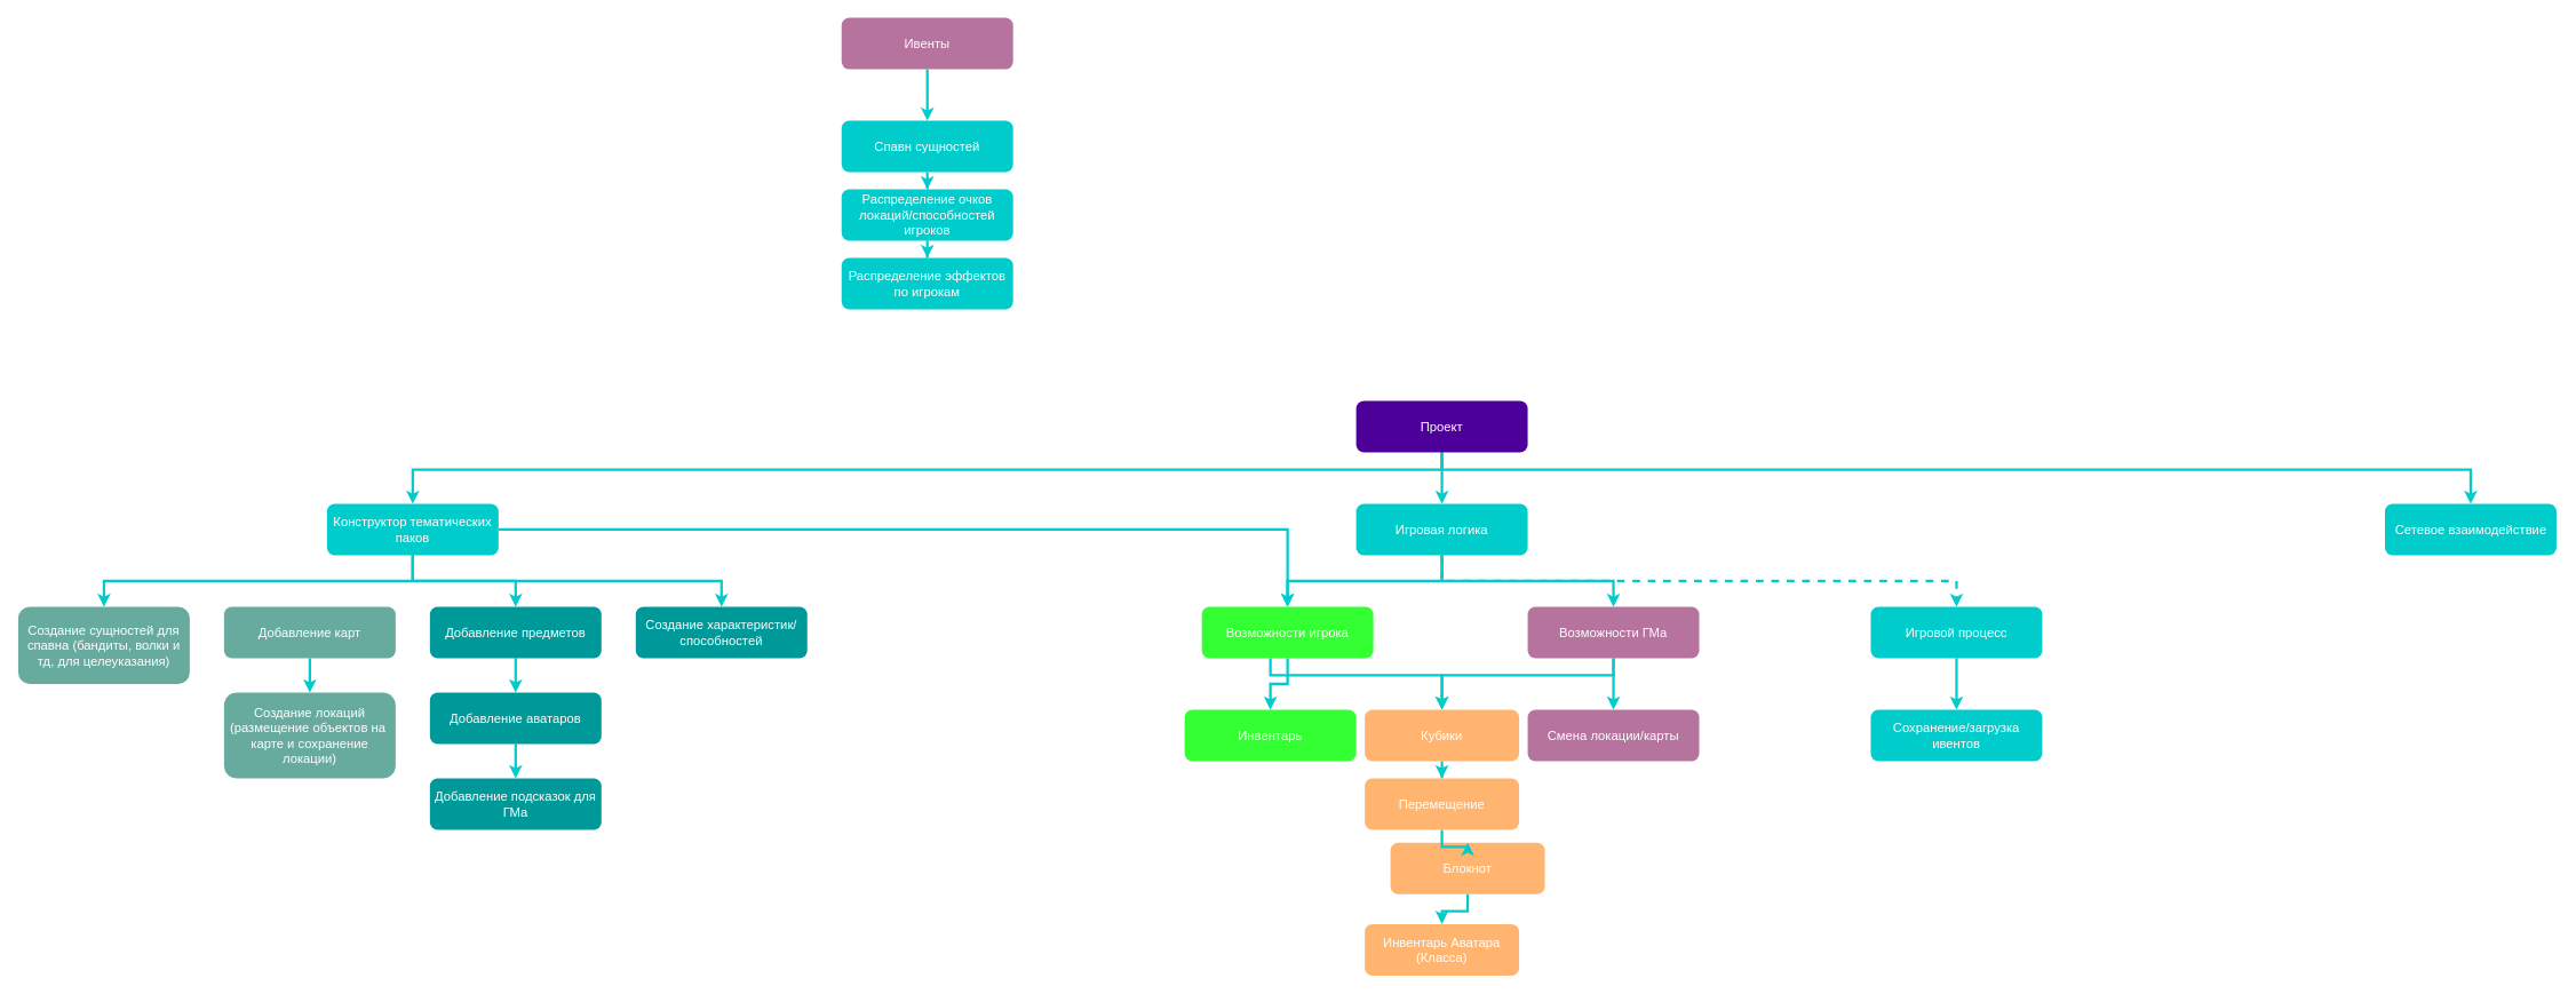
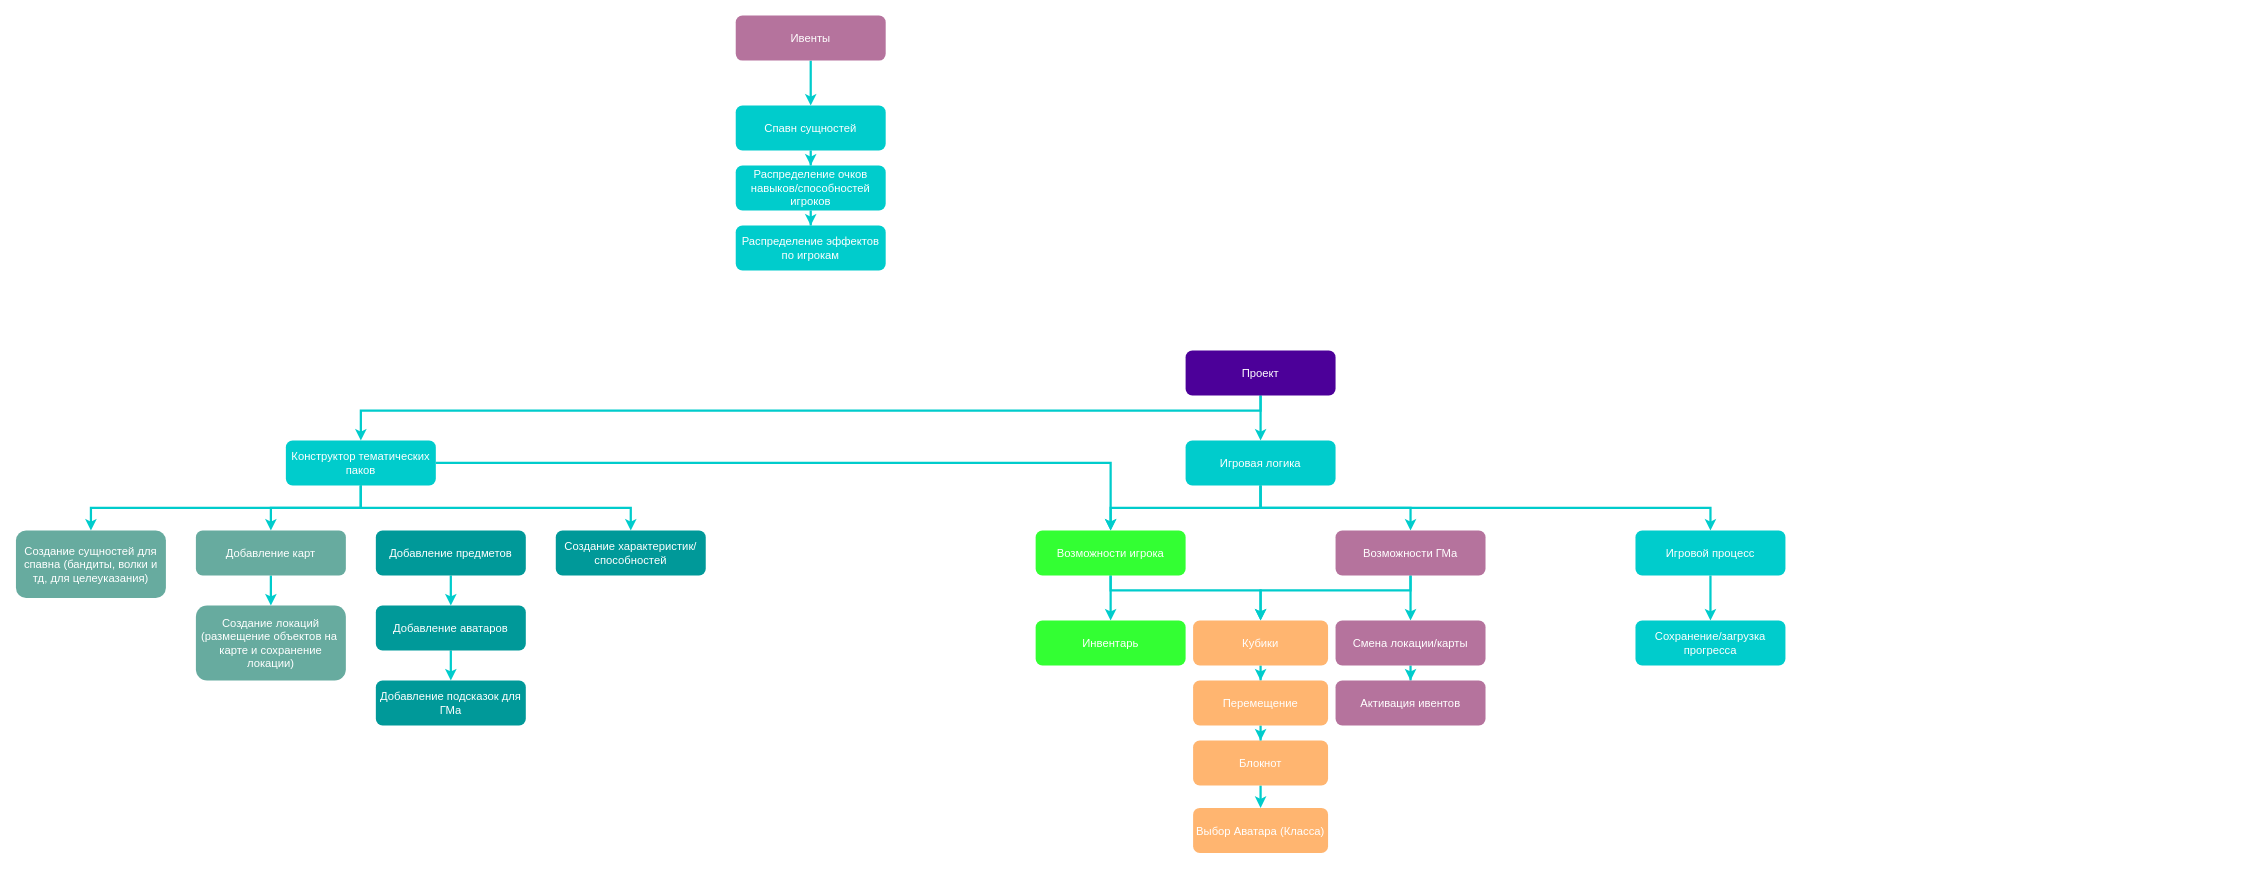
- <mxCell id="41" value="&lt;font color=&quot;#ffffff&quot;&gt;Распределение очков локаций/способностей игроков&lt;/font&gt;" style="rounded=1;whiteSpace=wrap;html=1;gradientColor=none;fillColor=#00CCCC;strokeColor=none;fontSize=15;" vertex="1" parent="1"><mxGeometry x="980" y="220.333" width="200" height="60" as="geometry" /></mxCell>
+ <mxCell id="41" value="&lt;font color=&quot;#ffffff&quot;&gt;Распределение очков навыков/способностей игроков&lt;/font&gt;" style="rounded=1;whiteSpace=wrap;html=1;gradientColor=none;fillColor=#00CCCC;strokeColor=none;fontSize=15;" vertex="1" parent="1"><mxGeometry x="980" y="220.333" width="200" height="60" as="geometry" /></mxCell>
- <mxCell id="3" style="edgeStyle=orthogonalEdgeStyle;rounded=0;orthogonalLoop=1;jettySize=auto;html=1;entryX=0.5;entryY=0;entryDx=0;entryDy=0;strokeColor=#00CCCC;strokeWidth=3;fontSize=15;" edge="1" parent="1" source="5" target="10"><mxGeometry relative="1" as="geometry"><Array as="points"><mxPoint x="1680" y="547" /><mxPoint x="2880" y="547" /></Array></mxGeometry></mxCell>
- <mxCell id="10" value="&lt;font color=&quot;#ffffff&quot; style=&quot;font-size: 15px&quot;&gt;Сетевое взаимодействие&lt;/font&gt;" style="rounded=1;whiteSpace=wrap;html=1;gradientColor=none;fillColor=#00CCCC;strokeColor=none;fontSize=15;" vertex="1" parent="1"><mxGeometry x="2779.5" y="587" width="200" height="60" as="geometry" /></mxCell>
- <mxCell id="8" style="edgeStyle=orthogonalEdgeStyle;rounded=0;orthogonalLoop=1;jettySize=auto;html=1;strokeColor=#00CCCC;strokeWidth=3;fontSize=15;dashed=1;" edge="1" parent="1" source="9" target="31"><mxGeometry relative="1" as="geometry"><Array as="points"><mxPoint x="1680" y="677" /><mxPoint x="2280" y="677" /></Array></mxGeometry></mxCell>
+ <mxCell id="8" style="edgeStyle=orthogonalEdgeStyle;rounded=0;orthogonalLoop=1;jettySize=auto;html=1;strokeColor=#00CCCC;strokeWidth=3;fontSize=15;" edge="1" parent="1" source="9" target="31"><mxGeometry relative="1" as="geometry"><Array as="points"><mxPoint x="1680" y="677" /><mxPoint x="2280" y="677" /></Array></mxGeometry></mxCell>
- <mxCell id="12" style="edgeStyle=orthogonalEdgeStyle;rounded=0;orthogonalLoop=1;jettySize=auto;html=1;entryX=0.5;entryY=0;entryDx=0;entryDy=0;strokeColor=#00CCCC;strokeWidth=3;fontSize=15;" edge="1" parent="1" source="15" target="47"><mxGeometry relative="1" as="geometry" /></mxCell>
+ <mxCell id="12" style="edgeStyle=orthogonalEdgeStyle;rounded=0;orthogonalLoop=1;jettySize=auto;html=1;strokeColor=#00CCCC;strokeWidth=3;fontSize=15;" edge="1" parent="1" source="15" target="44"><mxGeometry relative="1" as="geometry" /></mxCell>
- <mxCell id="18" value="&lt;font color=&quot;#ffffff&quot;&gt;Возможности игрока&lt;/font&gt;" style="rounded=1;whiteSpace=wrap;html=1;gradientColor=none;fillColor=#33FF33;strokeColor=none;fontSize=15;" vertex="1" parent="1"><mxGeometry x="1400" y="707" width="200" height="60" as="geometry" /></mxCell>
+ <mxCell id="18" value="&lt;font color=&quot;#ffffff&quot;&gt;Возможности игрока&lt;/font&gt;" style="rounded=1;whiteSpace=wrap;html=1;gradientColor=none;fillColor=#33FF33;strokeColor=none;fontSize=15;" vertex="1" parent="1"><mxGeometry y="707" width="200" height="60" as="geometry" x="1380" /></mxCell>
- <mxCell id="32" value="&lt;font color=&quot;#ffffff&quot; style=&quot;font-size: 15px&quot;&gt;Сохранение/загрузка ивентов&lt;/font&gt;" style="rounded=1;whiteSpace=wrap;html=1;gradientColor=none;fillColor=#00CCCC;strokeColor=none;fontSize=15;" vertex="1" parent="1"><mxGeometry x="2180" y="827" width="200" height="60" as="geometry" /></mxCell>
+ <mxCell id="32" value="&lt;font color=&quot;#ffffff&quot; style=&quot;font-size: 15px&quot;&gt;Сохранение/загрузка прогресса&lt;/font&gt;" style="rounded=1;whiteSpace=wrap;html=1;gradientColor=none;fillColor=#00CCCC;strokeColor=none;fontSize=15;" vertex="1" parent="1"><mxGeometry x="2180" y="827" width="200" height="60" as="geometry" /></mxCell>
+ <mxCell id="33" style="edgeStyle=orthogonalEdgeStyle;rounded=0;orthogonalLoop=1;jettySize=auto;html=1;entryX=0.5;entryY=0;entryDx=0;entryDy=0;strokeColor=#00CCCC;strokeWidth=3;fontSize=15;" edge="1" parent="1" source="34" target="35"><mxGeometry relative="1" as="geometry" /></mxCell>
+ <mxCell id="35" value="&lt;font color=&quot;#ffffff&quot;&gt;Активация ивентов&lt;/font&gt;" style="rounded=1;whiteSpace=wrap;html=1;gradientColor=none;fillColor=#B5739D;strokeColor=none;fontSize=15;" vertex="1" parent="1"><mxGeometry x="1780" y="907" width="200" height="60" as="geometry" /></mxCell>
- <mxCell id="24" value="&lt;font color=&quot;#ffffff&quot;&gt;Блокнот&lt;/font&gt;" style="rounded=1;whiteSpace=wrap;html=1;gradientColor=none;fillColor=#FFB570;strokeColor=none;fontSize=15;" vertex="1" parent="1"><mxGeometry x="1620" y="982" width="180" height="60" as="geometry" /></mxCell>
+ <mxCell id="24" value="&lt;font color=&quot;#ffffff&quot;&gt;Блокнот&lt;/font&gt;" style="rounded=1;whiteSpace=wrap;html=1;gradientColor=none;fillColor=#FFB570;strokeColor=none;fontSize=15;" vertex="1" parent="1"><mxGeometry x="1590" y="987" width="180" height="60" as="geometry" /></mxCell>
- <mxCell id="29" value="&lt;font color=&quot;#ffffff&quot;&gt;Инвентарь Аватара (Класса)&lt;/font&gt;" style="rounded=1;whiteSpace=wrap;html=1;gradientColor=none;fillColor=#FFB570;strokeColor=none;fontSize=15;" vertex="1" parent="1"><mxGeometry x="1590" y="1077" width="180" height="60" as="geometry" /></mxCell>
+ <mxCell id="29" value="&lt;font color=&quot;#ffffff&quot;&gt;Выбор Аватара (Класса)&lt;/font&gt;" style="rounded=1;whiteSpace=wrap;html=1;gradientColor=none;fillColor=#FFB570;strokeColor=none;fontSize=15;" vertex="1" parent="1"><mxGeometry x="1590" y="1077" width="180" height="60" as="geometry" /></mxCell>
